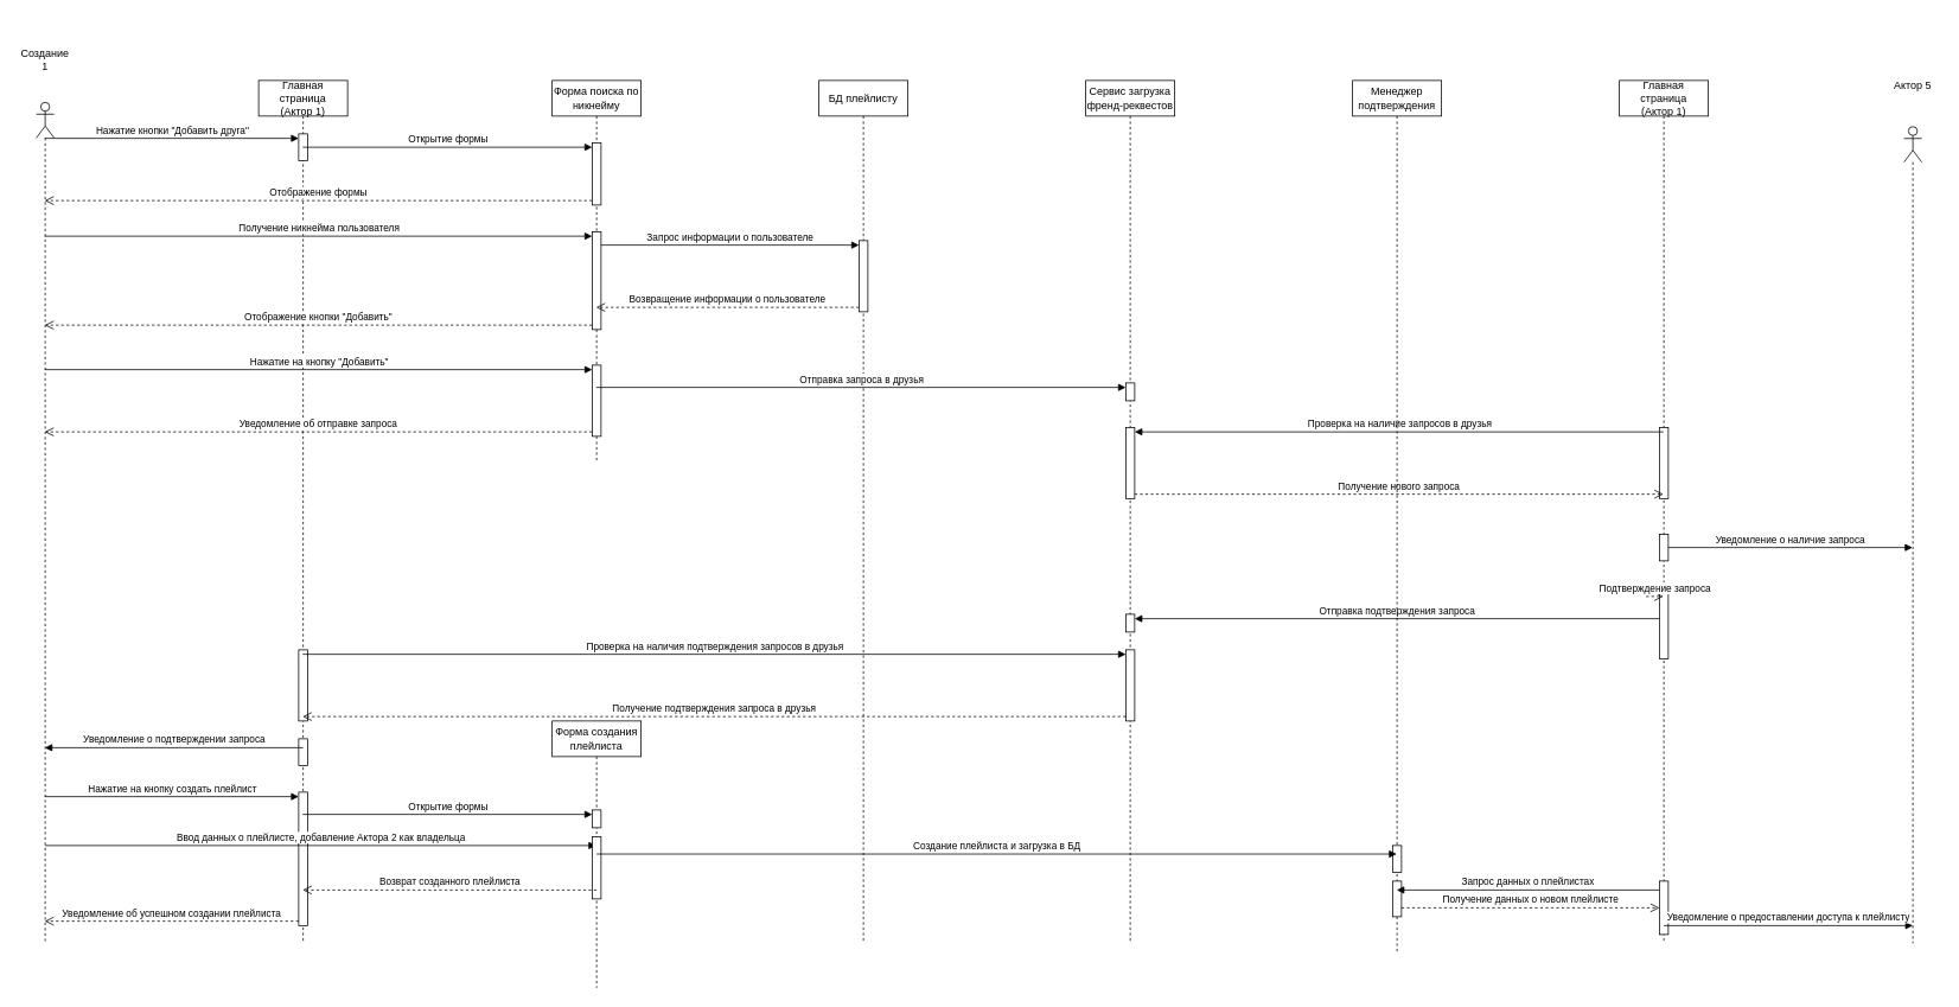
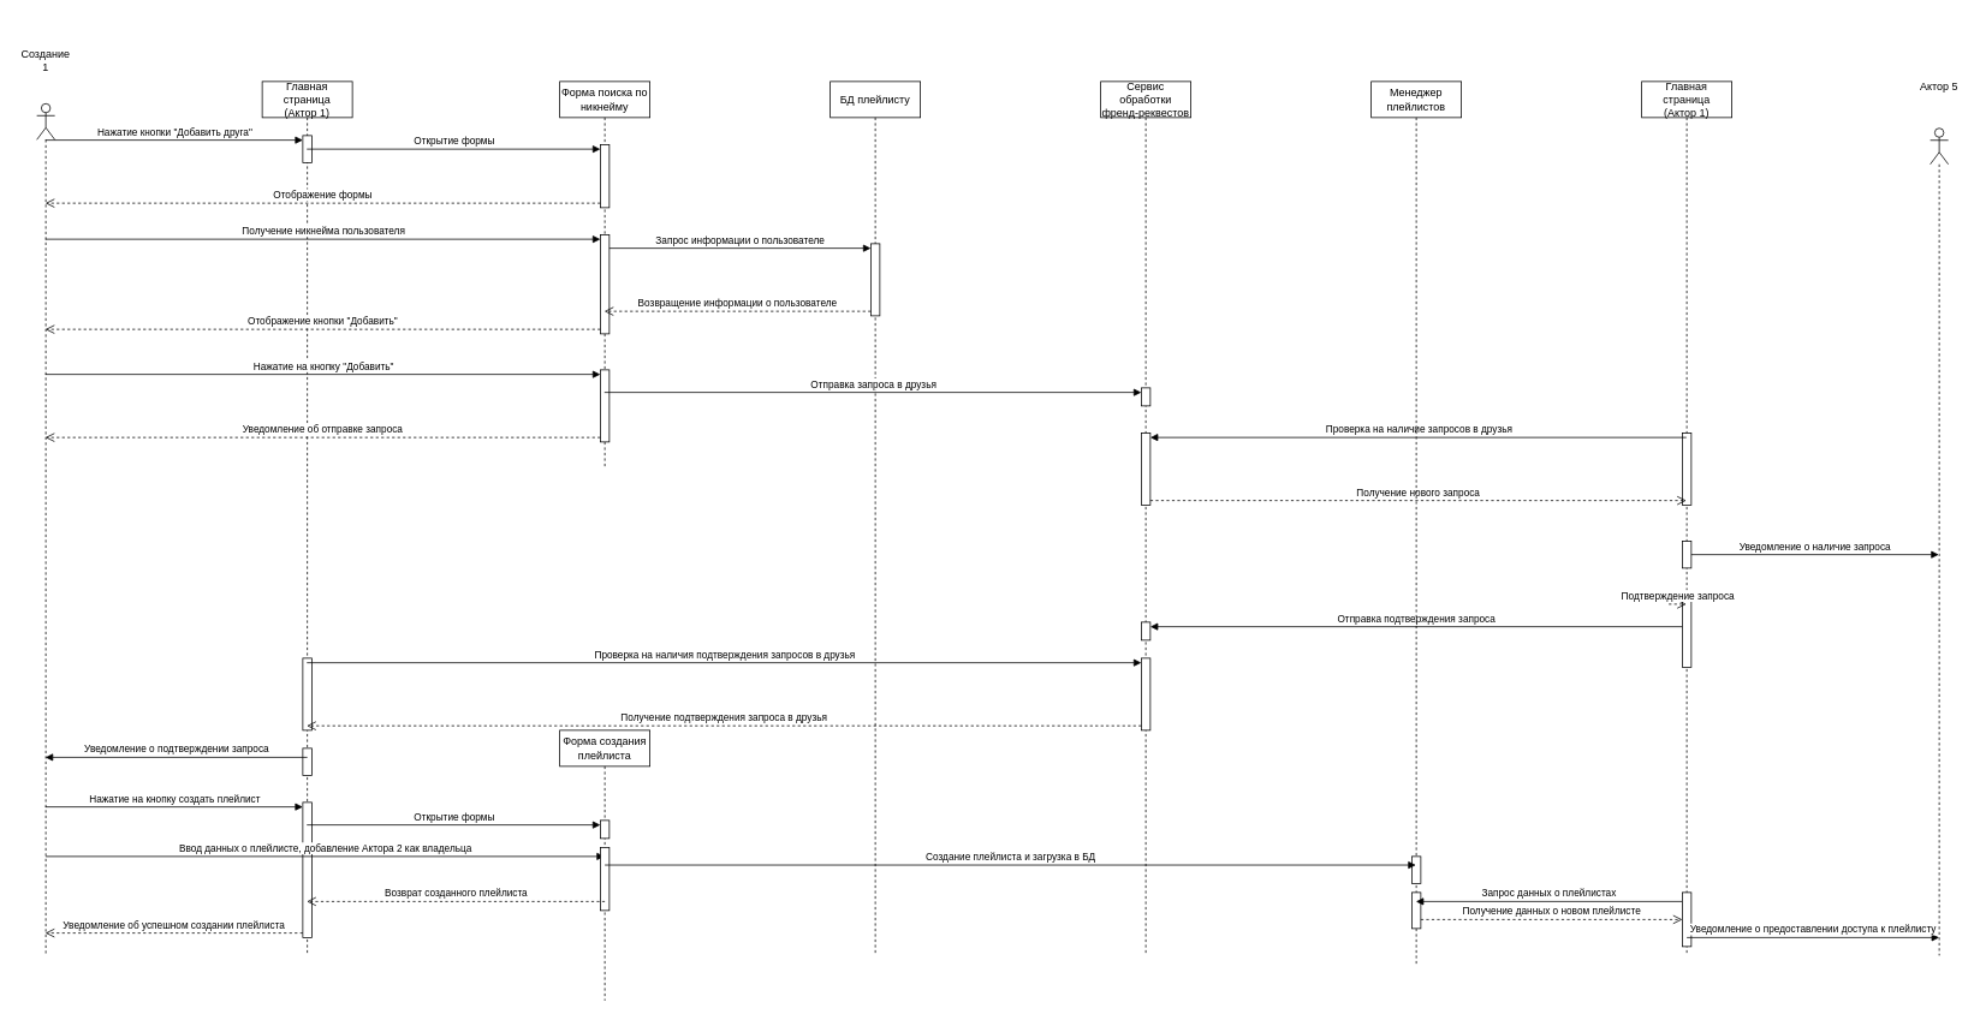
- <mxCell id="11" value="Сервис загрузка френд-реквестов" style="shape=umlLifeline;perimeter=lifelinePerimeter;whiteSpace=wrap;html=1;container=1;dropTarget=0;collapsible=0;recursiveResize=0;outlineConnect=0;portConstraint=eastwest;newEdgeStyle={&quot;curved&quot;:0,&quot;rounded&quot;:0};" parent="1" vertex="1"><mxGeometry x="1220" y="90" width="100" height="970" as="geometry" /></mxCell>
+ <mxCell id="11" value="Сервис обработки френд-реквестов" style="shape=umlLifeline;perimeter=lifelinePerimeter;whiteSpace=wrap;html=1;container=1;dropTarget=0;collapsible=0;recursiveResize=0;outlineConnect=0;portConstraint=eastwest;newEdgeStyle={&quot;curved&quot;:0,&quot;rounded&quot;:0};" parent="1" vertex="1"><mxGeometry x="1220" y="90" width="100" height="970" as="geometry" /></mxCell>
- <mxCell id="47" value="Менеджер подтверждения" style="shape=umlLifeline;perimeter=lifelinePerimeter;whiteSpace=wrap;html=1;container=1;dropTarget=0;collapsible=0;recursiveResize=0;outlineConnect=0;portConstraint=eastwest;newEdgeStyle={&quot;curved&quot;:0,&quot;rounded&quot;:0};" vertex="1" parent="1"><mxGeometry x="1520" y="90" width="100" height="980" as="geometry" /></mxCell>
+ <mxCell id="47" value="Менеджер плейлистов" style="shape=umlLifeline;perimeter=lifelinePerimeter;whiteSpace=wrap;html=1;container=1;dropTarget=0;collapsible=0;recursiveResize=0;outlineConnect=0;portConstraint=eastwest;newEdgeStyle={&quot;curved&quot;:0,&quot;rounded&quot;:0};" vertex="1" parent="1"><mxGeometry x="1520" y="90" width="100" height="980" as="geometry" /></mxCell>
